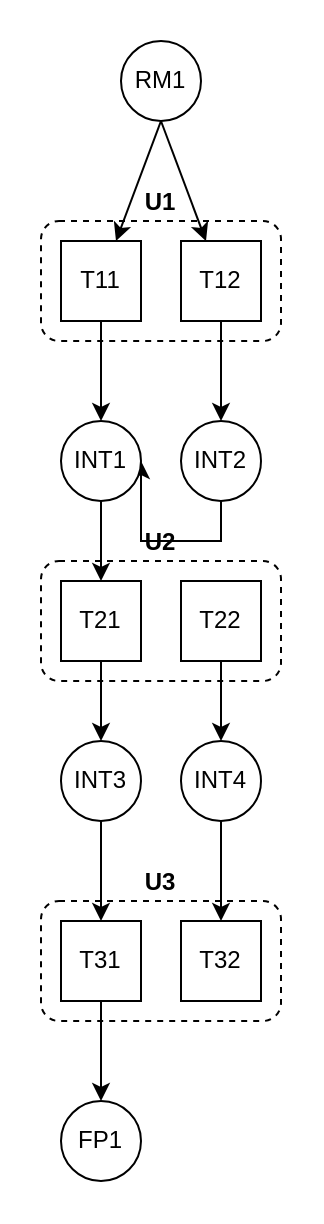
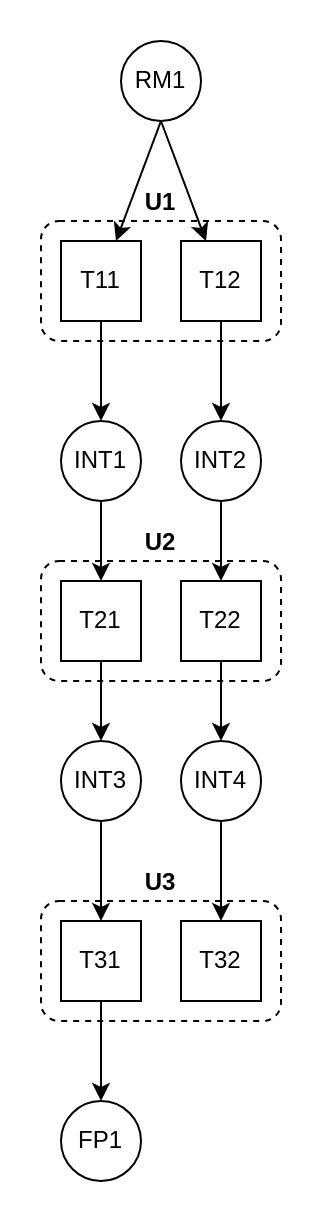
- <mxCell id="15" style="edgeStyle=orthogonalEdgeStyle;rounded=0;orthogonalLoop=1;jettySize=auto;html=1;exitX=0.5;exitY=1;exitDx=0;exitDy=0;" edge="1" parent="1" source="16" target="18"><mxGeometry relative="1" as="geometry" /></mxCell>
+ <mxCell id="15" style="edgeStyle=orthogonalEdgeStyle;rounded=0;orthogonalLoop=1;jettySize=auto;html=1;exitX=0.5;exitY=1;exitDx=0;exitDy=0;entryX=0.5;entryY=0;entryDx=0;entryDy=0;" edge="1" parent="1" source="16" target="13"><mxGeometry relative="1" as="geometry" /></mxCell>
